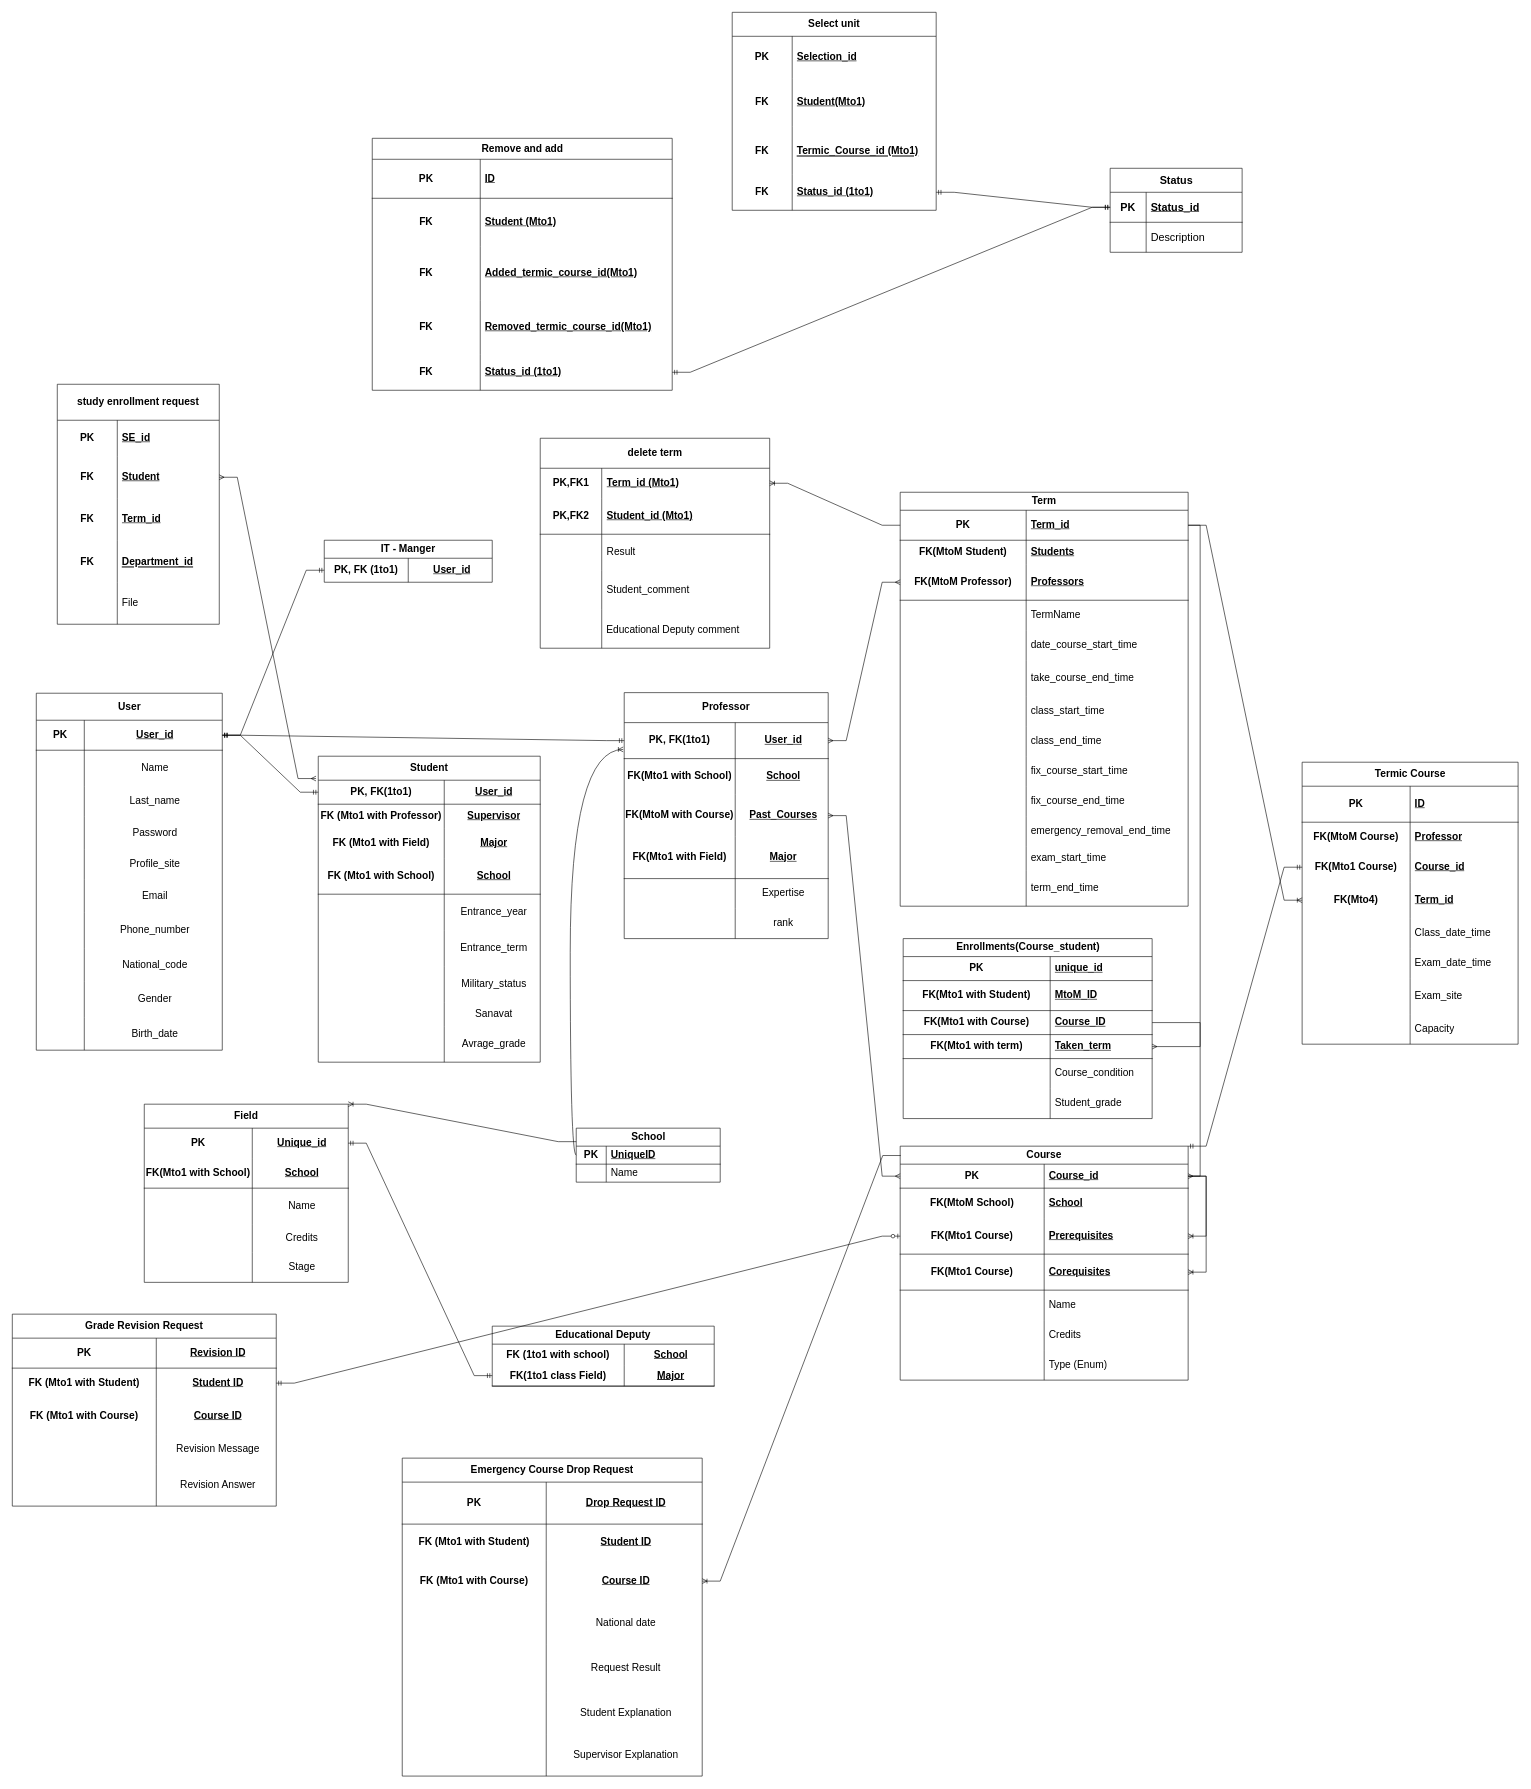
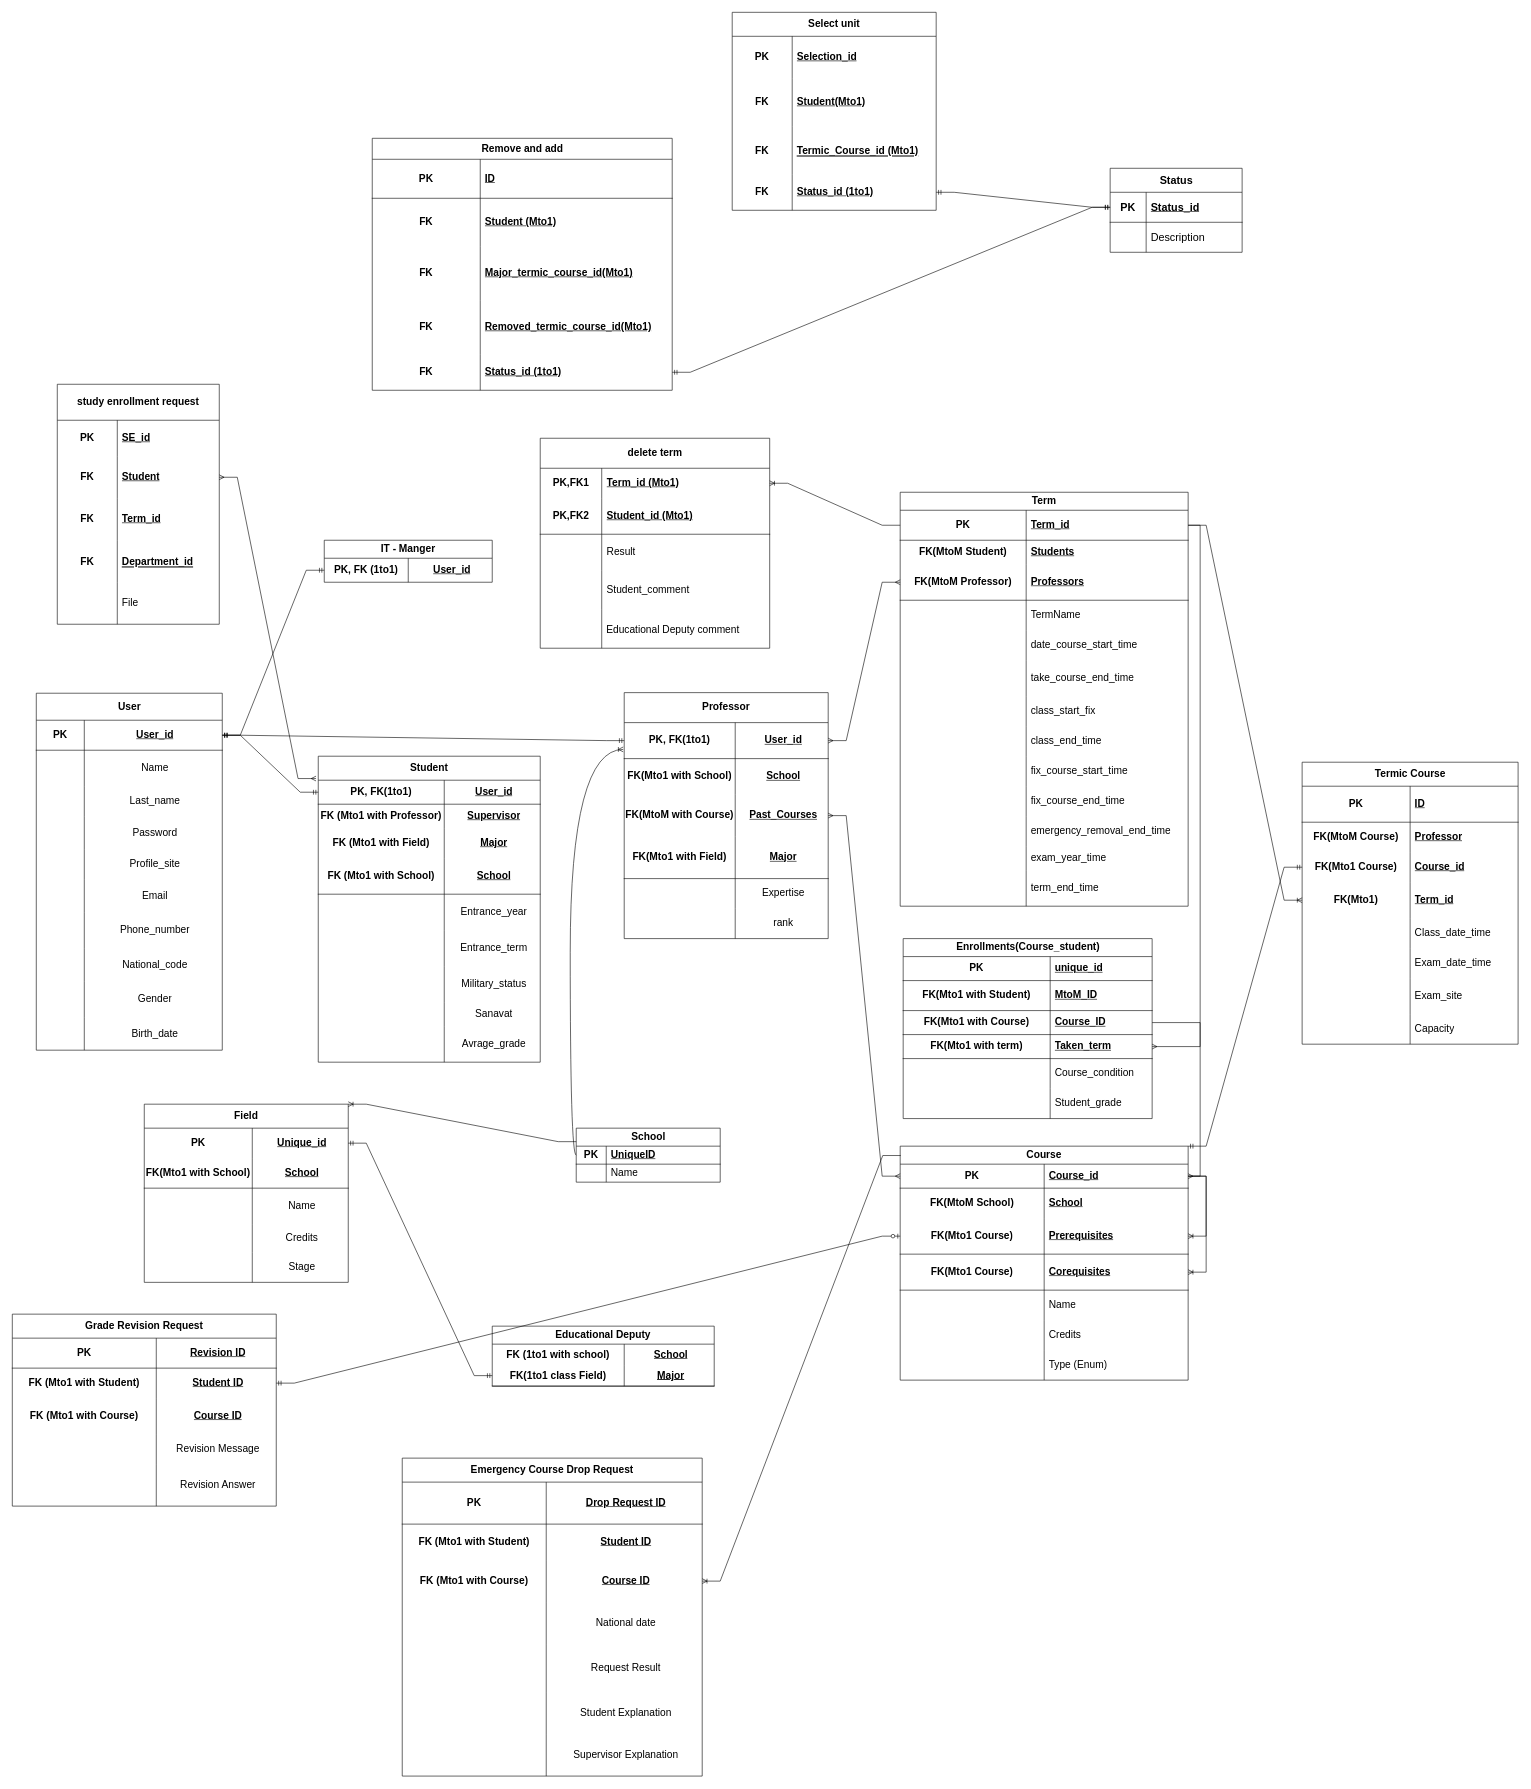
- <mxCell id="258" value="&lt;u&gt;&lt;b&gt;Added_termic_course_id(Mto1)&lt;/b&gt;&lt;/u&gt;" style="shape=partialRectangle;connectable=0;fillColor=none;top=0;left=0;bottom=0;right=0;align=left;spacingLeft=6;overflow=hidden;whiteSpace=wrap;html=1;fontSize=17;strokeColor=inherit;" parent="256" vertex="1"><mxGeometry x="180" width="320" height="90" as="geometry"><mxRectangle width="320" height="90" as="alternateBounds" /></mxGeometry></mxCell>
+ <mxCell id="258" value="&lt;u&gt;&lt;b&gt;Major_termic_course_id(Mto1)&lt;/b&gt;&lt;/u&gt;" style="shape=partialRectangle;connectable=0;fillColor=none;top=0;left=0;bottom=0;right=0;align=left;spacingLeft=6;overflow=hidden;whiteSpace=wrap;html=1;fontSize=17;strokeColor=inherit;" parent="256" vertex="1"><mxGeometry x="180" width="320" height="90" as="geometry"><mxRectangle width="320" height="90" as="alternateBounds" /></mxGeometry></mxCell>
- <mxCell id="180" value="class_start_time" style="shape=partialRectangle;connectable=0;fillColor=none;top=0;left=0;bottom=0;right=0;align=left;spacingLeft=6;overflow=hidden;html=1;whiteSpace=wrap;fontSize=17;" parent="178" vertex="1"><mxGeometry x="210" width="270" height="50" as="geometry"><mxRectangle width="270" height="50" as="alternateBounds" /></mxGeometry></mxCell>
+ <mxCell id="180" value="class_start_fix" style="shape=partialRectangle;connectable=0;fillColor=none;top=0;left=0;bottom=0;right=0;align=left;spacingLeft=6;overflow=hidden;html=1;whiteSpace=wrap;fontSize=17;" parent="178" vertex="1"><mxGeometry x="210" width="270" height="50" as="geometry"><mxRectangle width="270" height="50" as="alternateBounds" /></mxGeometry></mxCell>
- <mxCell id="195" value="exam_start_time" style="shape=partialRectangle;connectable=0;fillColor=none;top=0;left=0;bottom=0;right=0;align=left;spacingLeft=6;overflow=hidden;html=1;whiteSpace=wrap;fontSize=17;" parent="193" vertex="1"><mxGeometry x="210" width="270" height="40" as="geometry"><mxRectangle width="270" height="40" as="alternateBounds" /></mxGeometry></mxCell>
+ <mxCell id="195" value="exam_year_time" style="shape=partialRectangle;connectable=0;fillColor=none;top=0;left=0;bottom=0;right=0;align=left;spacingLeft=6;overflow=hidden;html=1;whiteSpace=wrap;fontSize=17;" parent="193" vertex="1"><mxGeometry x="210" width="270" height="40" as="geometry"><mxRectangle width="270" height="40" as="alternateBounds" /></mxGeometry></mxCell>
- <mxCell id="106" value="&lt;b style=&quot;font-size: 17px;&quot;&gt;FK(Mto4)&lt;/b&gt;" style="shape=partialRectangle;connectable=0;fillColor=none;top=0;left=0;bottom=0;right=0;editable=1;overflow=hidden;whiteSpace=wrap;html=1;fontSize=17;" parent="105" vertex="1"><mxGeometry width="180" height="60" as="geometry"><mxRectangle width="180" height="60" as="alternateBounds" /></mxGeometry></mxCell>
+ <mxCell id="106" value="&lt;b style=&quot;font-size: 17px;&quot;&gt;FK(Mto1)&lt;/b&gt;" style="shape=partialRectangle;connectable=0;fillColor=none;top=0;left=0;bottom=0;right=0;editable=1;overflow=hidden;whiteSpace=wrap;html=1;fontSize=17;" parent="105" vertex="1"><mxGeometry width="180" height="60" as="geometry"><mxRectangle width="180" height="60" as="alternateBounds" /></mxGeometry></mxCell>
